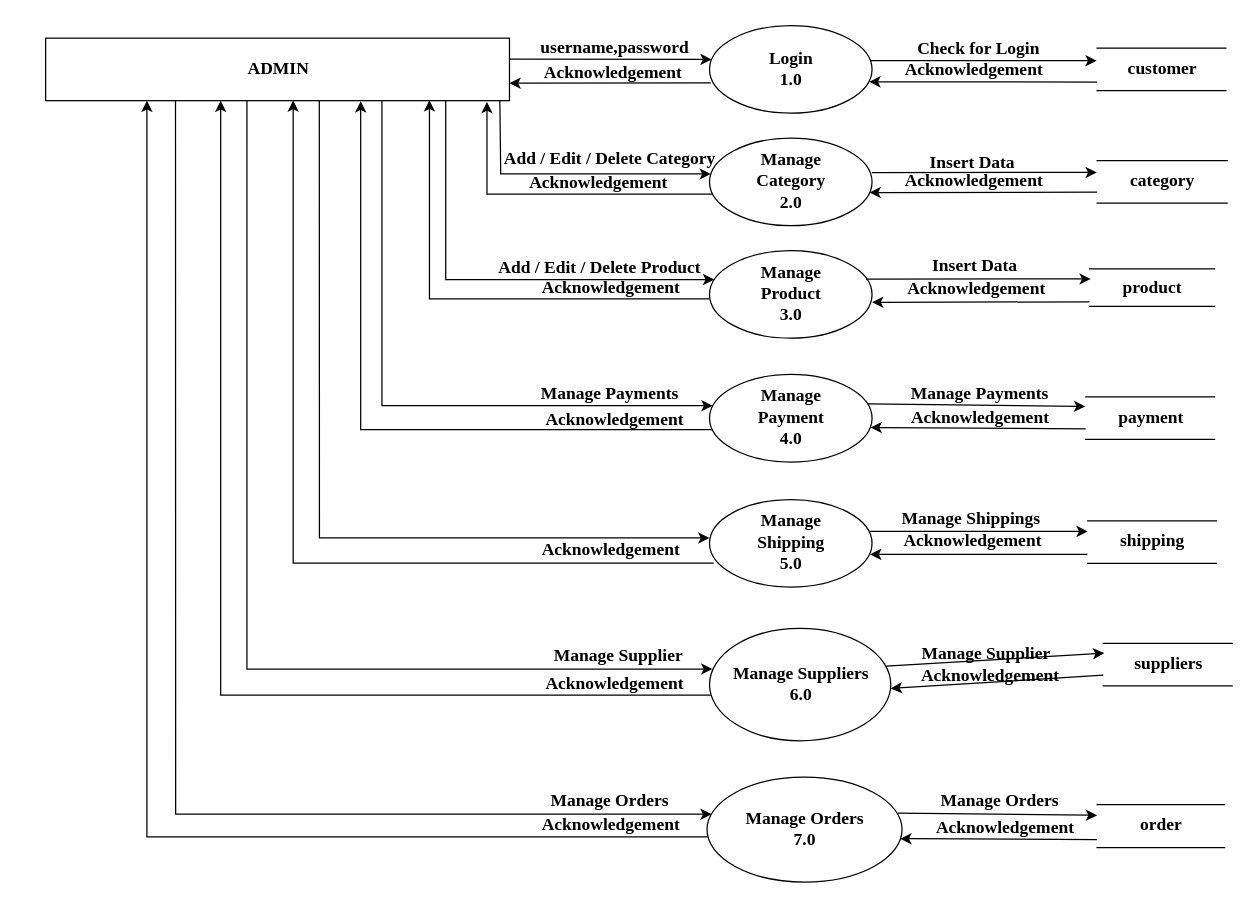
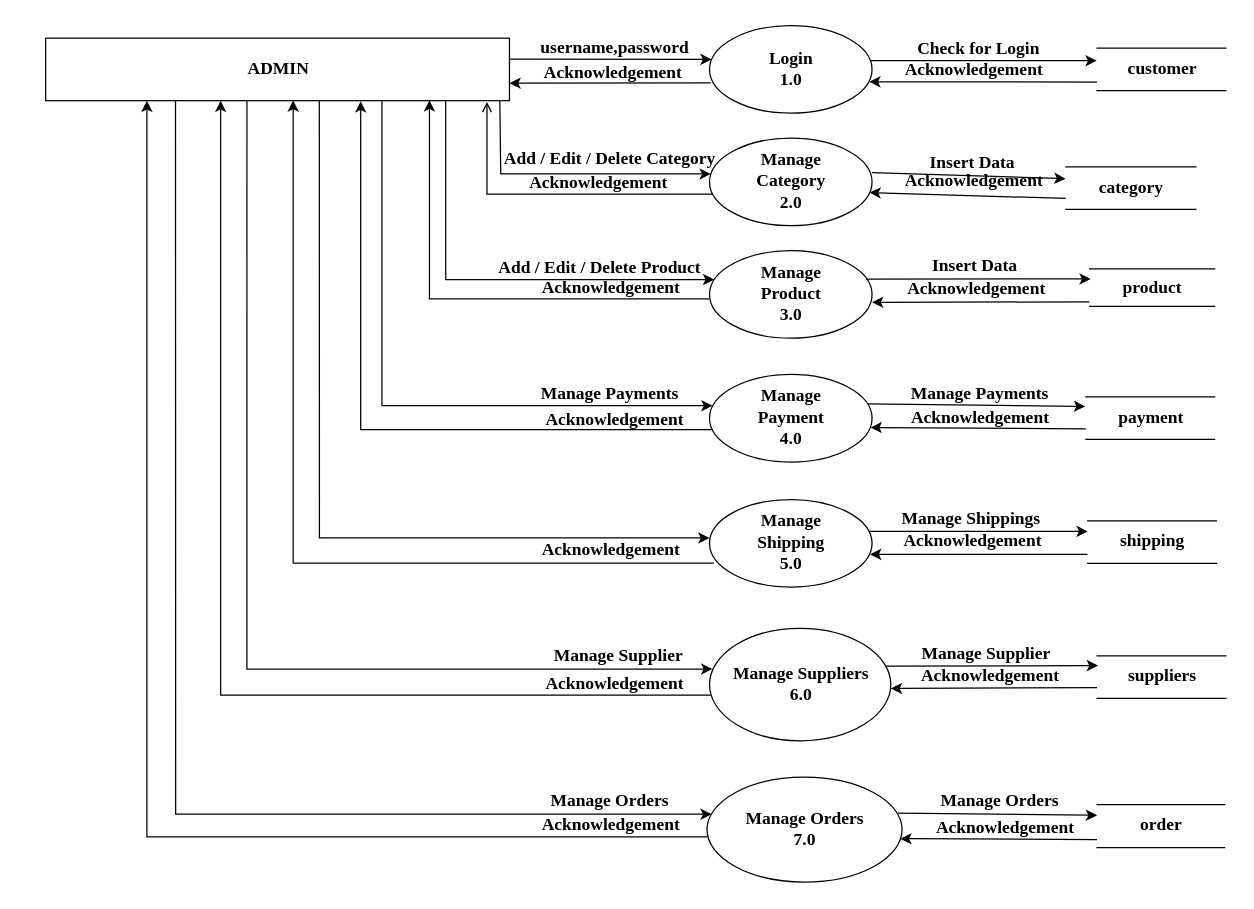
- <mxCell id="4" style="edgeStyle=elbowEdgeStyle;html=1;exitX=0.018;exitY=0.64;exitDx=0;exitDy=0;labelBackgroundColor=#000000;labelBorderColor=#000000;fontSize=14;fontColor=#000000;strokeColor=#000000;exitPerimeter=0;startArrow=none;rounded=0;fontFamily=Times New Roman;entryX=0.954;entryY=1.021;entryDx=0;entryDy=0;entryPerimeter=0;" parent="1" source="19" target="18" edge="1"><mxGeometry relative="1" as="geometry"><mxPoint x="568.04" y="154.79" as="sourcePoint" /><mxPoint x="389" y="80" as="targetPoint" /><Array as="points"><mxPoint x="389" y="136" /></Array></mxGeometry></mxCell>
+ <mxCell id="4" style="edgeStyle=elbowEdgeStyle;html=1;exitX=0.018;exitY=0.64;exitDx=0;exitDy=0;labelBackgroundColor=#000000;labelBorderColor=#000000;fontSize=14;fontColor=#000000;strokeColor=#000000;exitPerimeter=0;startArrow=none;rounded=0;fontFamily=Times New Roman;entryX=0.954;entryY=1.021;entryDx=0;entryDy=0;entryPerimeter=0;endArrow=open;" parent="1" source="19" target="18" edge="1"><mxGeometry relative="1" as="geometry"><mxPoint x="568.04" y="154.79" as="sourcePoint" /><mxPoint x="389" y="80" as="targetPoint" /><Array as="points"><mxPoint x="389" y="136" /></Array></mxGeometry></mxCell>
- <mxCell id="29" value="&lt;b style=&quot;font-size: 14px;&quot;&gt;category&lt;/b&gt;" style="html=1;dashed=0;whitespace=wrap;shape=partialRectangle;right=0;left=0;labelBackgroundColor=none;fontSize=14;fontColor=#000000;strokeColor=#000000;fillColor=#FFFFFF;fontFamily=Times New Roman;" parent="1" vertex="1"><mxGeometry x="877" y="128" width="104" height="34" as="geometry" /></mxCell>
+ <mxCell id="29" value="&lt;b style=&quot;font-size: 14px;&quot;&gt;category&lt;/b&gt;" style="html=1;dashed=0;whitespace=wrap;shape=partialRectangle;right=0;left=0;labelBackgroundColor=none;fontSize=14;fontColor=#000000;strokeColor=#000000;fillColor=#FFFFFF;fontFamily=Times New Roman;" parent="1" vertex="1"><mxGeometry x="852" y="133" width="104" height="34" as="geometry" /></mxCell>
- <mxCell id="52" value="&lt;b style=&quot;font-size: 14px;&quot;&gt;suppliers&lt;/b&gt;" style="html=1;dashed=0;whitespace=wrap;shape=partialRectangle;right=0;left=0;labelBackgroundColor=none;fontSize=14;fontColor=#000000;strokeColor=#000000;fillColor=#FFFFFF;fontFamily=Times New Roman;" parent="1" vertex="1"><mxGeometry x="882" y="514" width="103" height="34" as="geometry" /></mxCell>
+ <mxCell id="52" value="&lt;b style=&quot;font-size: 14px;&quot;&gt;suppliers&lt;/b&gt;" style="html=1;dashed=0;whitespace=wrap;shape=partialRectangle;right=0;left=0;labelBackgroundColor=none;fontSize=14;fontColor=#000000;strokeColor=#000000;fillColor=#FFFFFF;fontFamily=Times New Roman;" parent="1" vertex="1"><mxGeometry x="877" y="524" width="103" height="34" as="geometry" /></mxCell>
